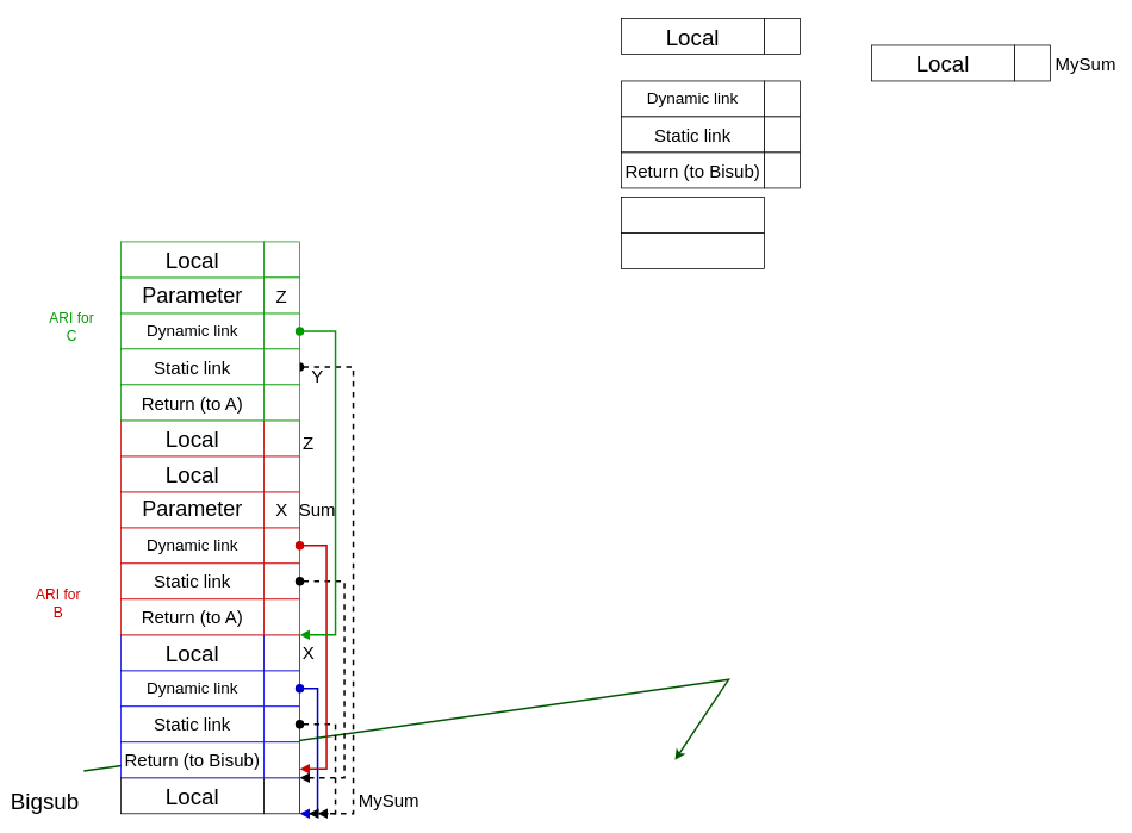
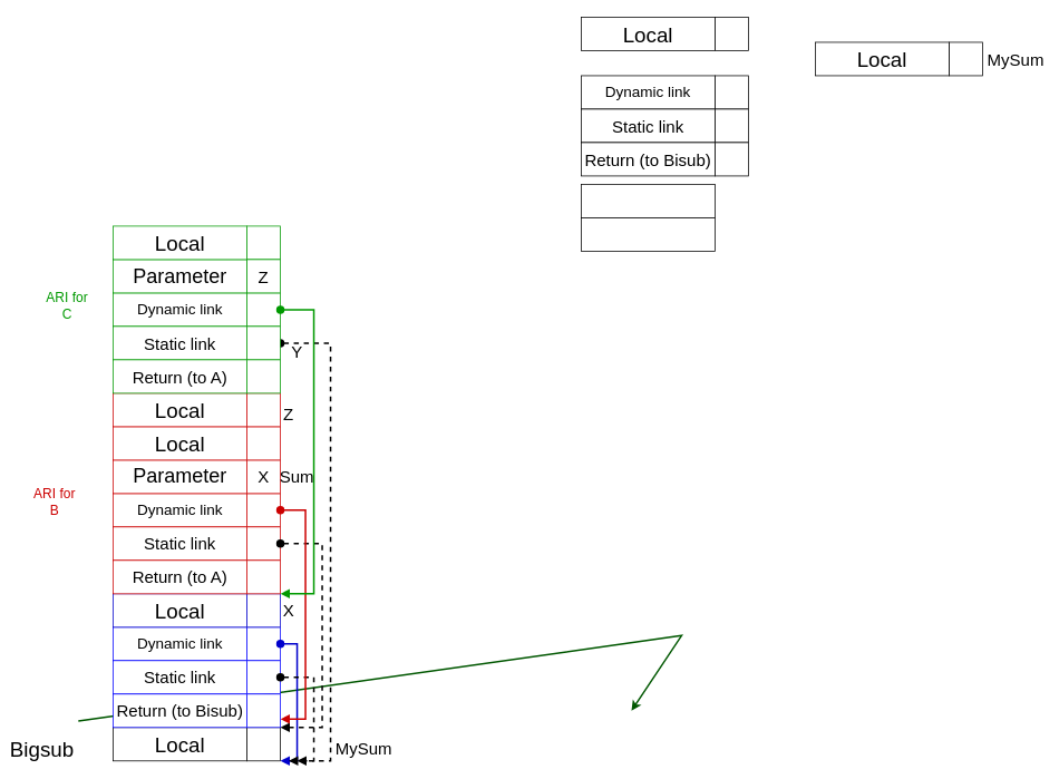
- <mxCell id="38" value="&lt;div&gt;&lt;font color=&quot;#cc0000&quot;&gt;ARI for B&lt;br&gt;&lt;/font&gt;&lt;/div&gt;" style="text;strokeColor=none;fillColor=none;html=1;align=center;verticalAlign=middle;whiteSpace=wrap;rounded=0;fontSize=16;" vertex="1" parent="1"><mxGeometry x="35" y="660" width="60" height="30" as="geometry" /></mxCell>
+ <mxCell id="38" value="&lt;div&gt;&lt;font color=&quot;#cc0000&quot;&gt;ARI for B&lt;br&gt;&lt;/font&gt;&lt;/div&gt;" style="text;strokeColor=none;fillColor=none;html=1;align=center;verticalAlign=middle;whiteSpace=wrap;rounded=0;fontSize=16;" vertex="1" parent="1"><mxGeometry x="35" y="585" width="60" height="30" as="geometry" /></mxCell>
